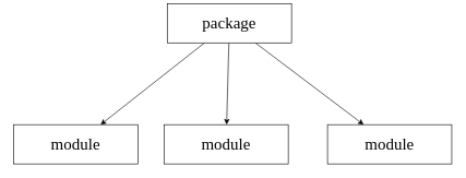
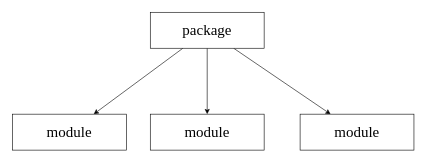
- <mxCell id="5" value="package" style="rounded=0;whiteSpace=wrap;html=1;fontFamily=Comfortaa;fontSource=https%3A%2F%2Ffonts.googleapis.com%2Fcss%3Ffamily%3DComfortaa;fontSize=25;" vertex="1" parent="1"><mxGeometry x="255" y="5" width="190" height="60" as="geometry" /></mxCell>
+ <mxCell id="5" value="package" style="rounded=0;whiteSpace=wrap;html=1;fontFamily=Comfortaa;fontSource=https%3A%2F%2Ffonts.googleapis.com%2Fcss%3Ffamily%3DComfortaa;fontSize=25;" vertex="1" parent="1"><mxGeometry x="250" y="20" width="190" height="60" as="geometry" /></mxCell>
